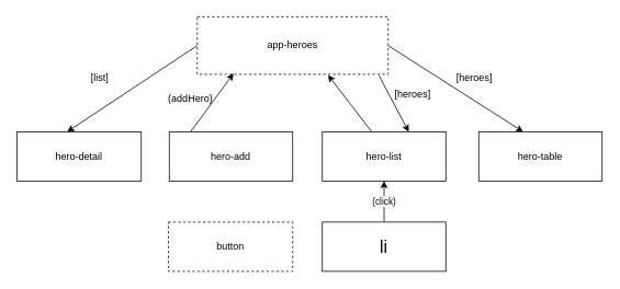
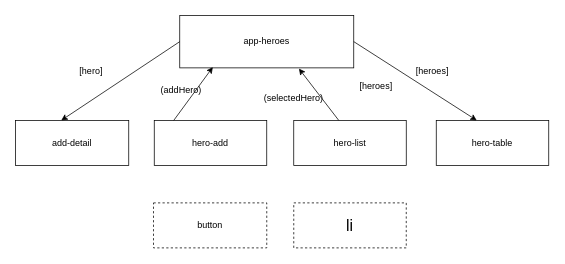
- <mxCell id="2" value="app-heroes" style="rounded=0;whiteSpace=wrap;html=1;dashed=1;" vertex="1" parent="1"><mxGeometry x="239" y="20" width="232" height="70" as="geometry" /></mxCell>
+ <mxCell id="2" value="app-heroes" style="rounded=0;whiteSpace=wrap;html=1;" vertex="1" parent="1"><mxGeometry x="239" y="20" width="232" height="70" as="geometry" /></mxCell>
- <mxCell id="8" value="[list]" style="text;html=1;strokeColor=none;fillColor=none;align=center;verticalAlign=middle;whiteSpace=wrap;rounded=0;" vertex="1" parent="1"><mxGeometry x="81" y="80" width="80" height="30" as="geometry" /></mxCell>
+ <mxCell id="8" value="[hero]" style="text;html=1;strokeColor=none;fillColor=none;align=center;verticalAlign=middle;whiteSpace=wrap;rounded=0;" vertex="1" parent="1"><mxGeometry x="81" y="80" width="80" height="30" as="geometry" /></mxCell>
- <mxCell id="10" value="(addHero)" style="text;html=1;strokeColor=none;fillColor=none;align=center;verticalAlign=middle;whiteSpace=wrap;rounded=0;" vertex="1" parent="1"><mxGeometry x="181" y="100" width="100" height="40" as="geometry" /></mxCell>
+ <mxCell id="10" value="(addHero)" style="text;html=1;strokeColor=none;fillColor=none;align=center;verticalAlign=middle;whiteSpace=wrap;rounded=0;" vertex="1" parent="1"><mxGeometry x="191" y="100" width="100" height="40" as="geometry" /></mxCell>
- <mxCell id="12" value="" style="endArrow=classic;html=1;entryX=0.7;entryY=0;entryDx=0;entryDy=0;entryPerimeter=0;exitX=0.953;exitY=1.029;exitDx=0;exitDy=0;exitPerimeter=0;" edge="1" parent="1" source="2" target="5"><mxGeometry width="50" height="50" relative="1" as="geometry"><mxPoint x="461" y="150" as="sourcePoint" /><mxPoint x="511" y="100" as="targetPoint" /></mxGeometry></mxCell>
+ <mxCell id="14" value="(selectedHero)" style="text;html=1;strokeColor=none;fillColor=none;align=center;verticalAlign=middle;whiteSpace=wrap;rounded=0;" vertex="1" parent="1"><mxGeometry x="351" y="110" width="80" height="40" as="geometry" /></mxCell>
- <mxCell id="3" value="hero-detail" style="rounded=0;whiteSpace=wrap;html=1;" vertex="1" parent="1"><mxGeometry x="20" y="160" width="151" height="60" as="geometry" /></mxCell>
+ <mxCell id="3" value="add-detail" style="rounded=0;whiteSpace=wrap;html=1;" vertex="1" parent="1"><mxGeometry x="20" y="160" width="151" height="60" as="geometry" /></mxCell>
- <mxCell id="17" value="(click)" style="edgeStyle=orthogonalEdgeStyle;rounded=0;orthogonalLoop=1;jettySize=auto;html=1;" edge="1" parent="1" source="18" target="5"><mxGeometry relative="1" as="geometry"><Array as="points"><mxPoint x="466" y="240" /><mxPoint x="466" y="240" /></Array></mxGeometry></mxCell>
- <mxCell id="18" value="&lt;font style=&quot;font-size: 21px&quot;&gt;li&lt;/font&gt;" style="rounded=0;whiteSpace=wrap;html=1;" vertex="1" parent="1"><mxGeometry x="391" y="270" width="150" height="60" as="geometry" /></mxCell>
+ <mxCell id="18" value="&lt;font style=&quot;font-size: 21px&quot;&gt;li&lt;/font&gt;" style="rounded=0;whiteSpace=wrap;html=1;dashed=1;" vertex="1" parent="1"><mxGeometry x="391" y="270" width="150" height="60" as="geometry" /></mxCell>
